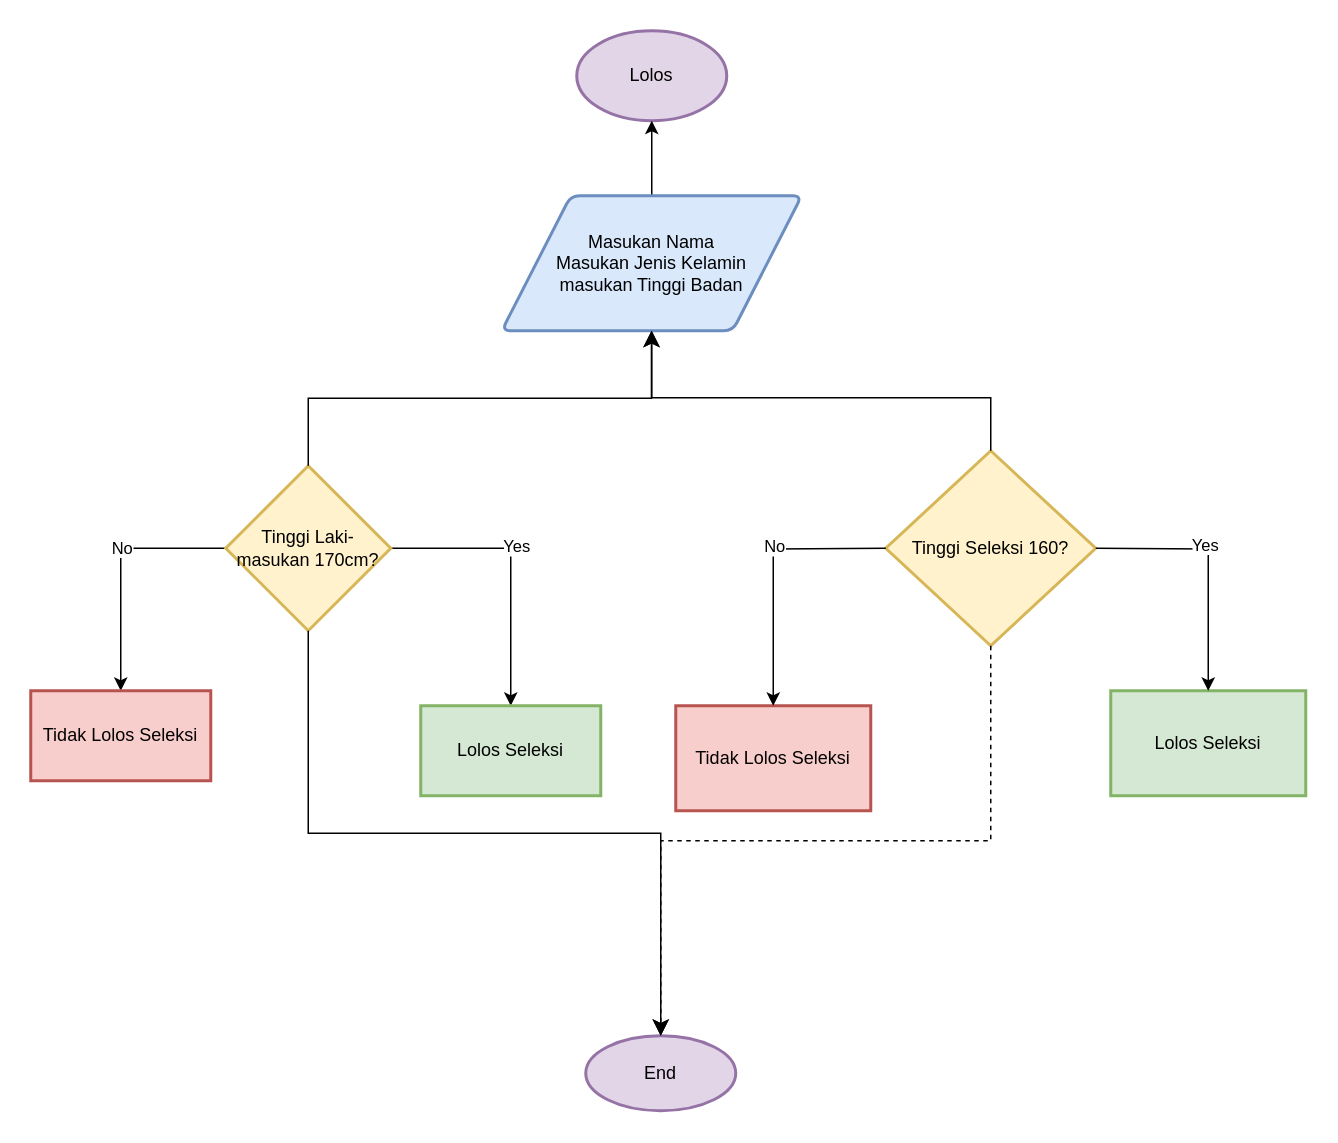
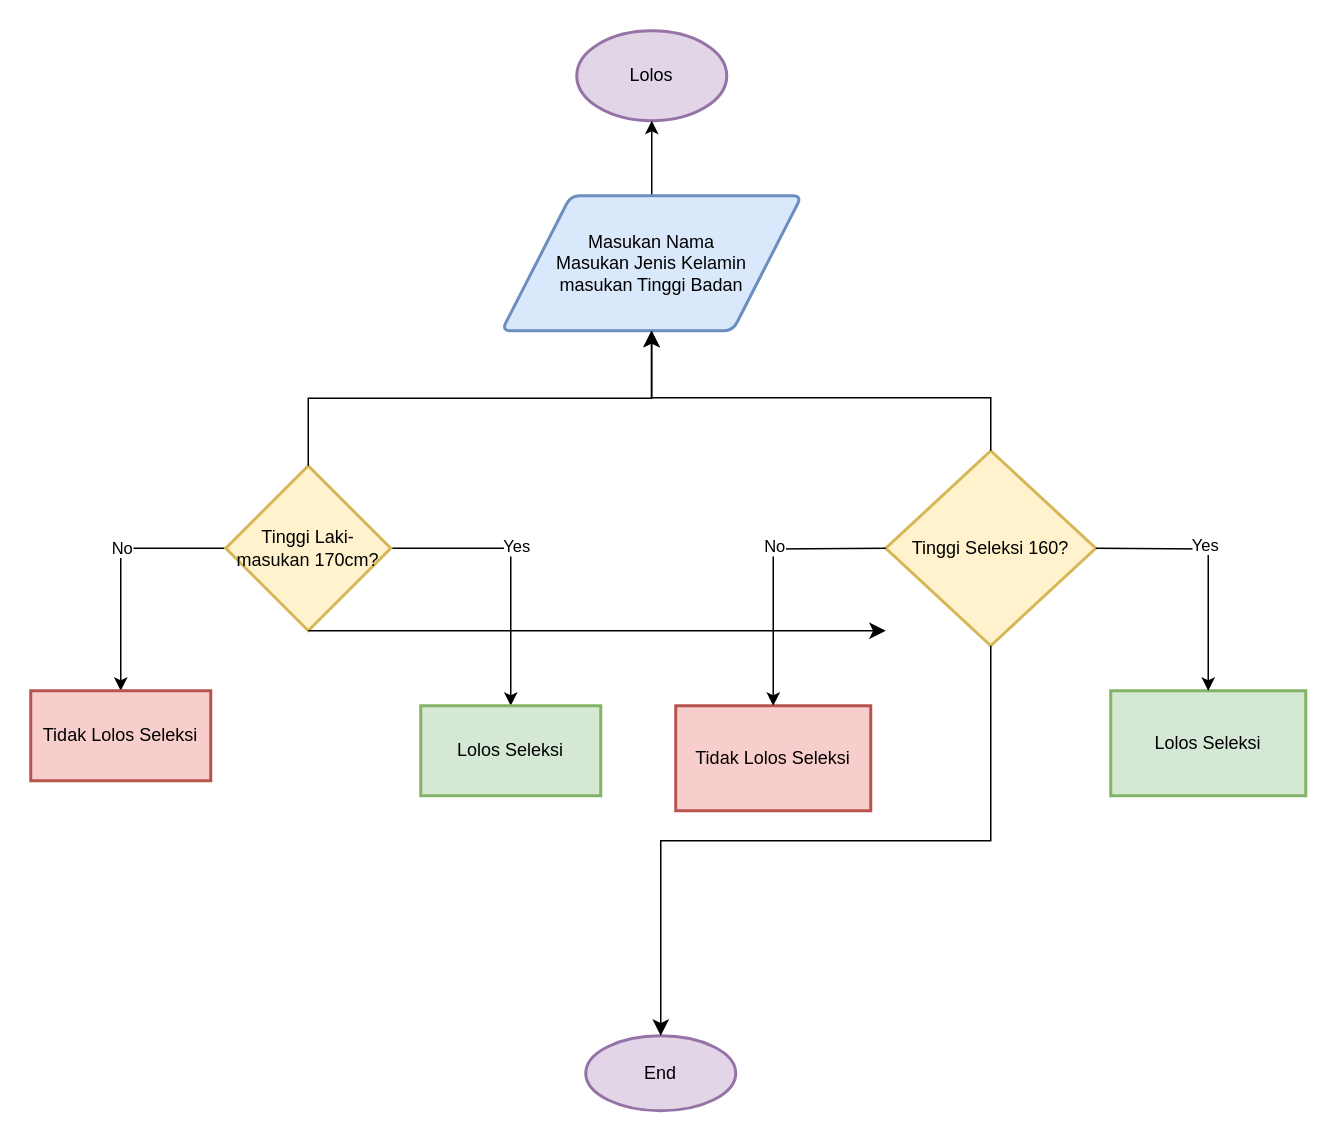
- <mxCell id="22" value="" style="edgeStyle=elbowEdgeStyle;elbow=vertical;endArrow=classic;html=1;curved=0;rounded=0;endSize=8;startSize=8;exitX=0.5;exitY=1;exitDx=0;exitDy=0;exitPerimeter=0;entryX=0.5;entryY=0;entryDx=0;entryDy=0;entryPerimeter=0;" edge="1" parent="1" source="9" target="21"><mxGeometry width="50" height="50" relative="1" as="geometry"><mxPoint x="380" y="670" as="sourcePoint" /><mxPoint x="430" y="620" as="targetPoint" /></mxGeometry></mxCell>
+ <mxCell id="22" value="" style="edgeStyle=elbowEdgeStyle;elbow=vertical;endArrow=classic;html=1;curved=0;rounded=0;endSize=8;startSize=8;exitX=0.5;exitY=1;exitDx=0;exitDy=0;exitPerimeter=0;" edge="1" parent="1" source="9" target="10"><mxGeometry width="50" height="50" relative="1" as="geometry"><mxPoint x="380" y="670" as="sourcePoint" /><mxPoint x="430" y="620" as="targetPoint" /></mxGeometry></mxCell>
- <mxCell id="23" value="" style="edgeStyle=elbowEdgeStyle;elbow=vertical;endArrow=classic;html=1;curved=0;rounded=0;endSize=8;startSize=8;exitX=0.5;exitY=1;exitDx=0;exitDy=0;exitPerimeter=0;entryX=0.5;entryY=0;entryDx=0;entryDy=0;entryPerimeter=0;dashed=1;" edge="1" parent="1" source="10" target="21"><mxGeometry width="50" height="50" relative="1" as="geometry"><mxPoint x="380" y="670" as="sourcePoint" /><mxPoint x="430" y="620" as="targetPoint" /></mxGeometry></mxCell>
+ <mxCell id="23" value="" style="edgeStyle=elbowEdgeStyle;elbow=vertical;endArrow=classic;html=1;curved=0;rounded=0;endSize=8;startSize=8;exitX=0.5;exitY=1;exitDx=0;exitDy=0;exitPerimeter=0;entryX=0.5;entryY=0;entryDx=0;entryDy=0;entryPerimeter=0;" edge="1" parent="1" source="10" target="21"><mxGeometry width="50" height="50" relative="1" as="geometry"><mxPoint x="380" y="670" as="sourcePoint" /><mxPoint x="430" y="620" as="targetPoint" /></mxGeometry></mxCell>
